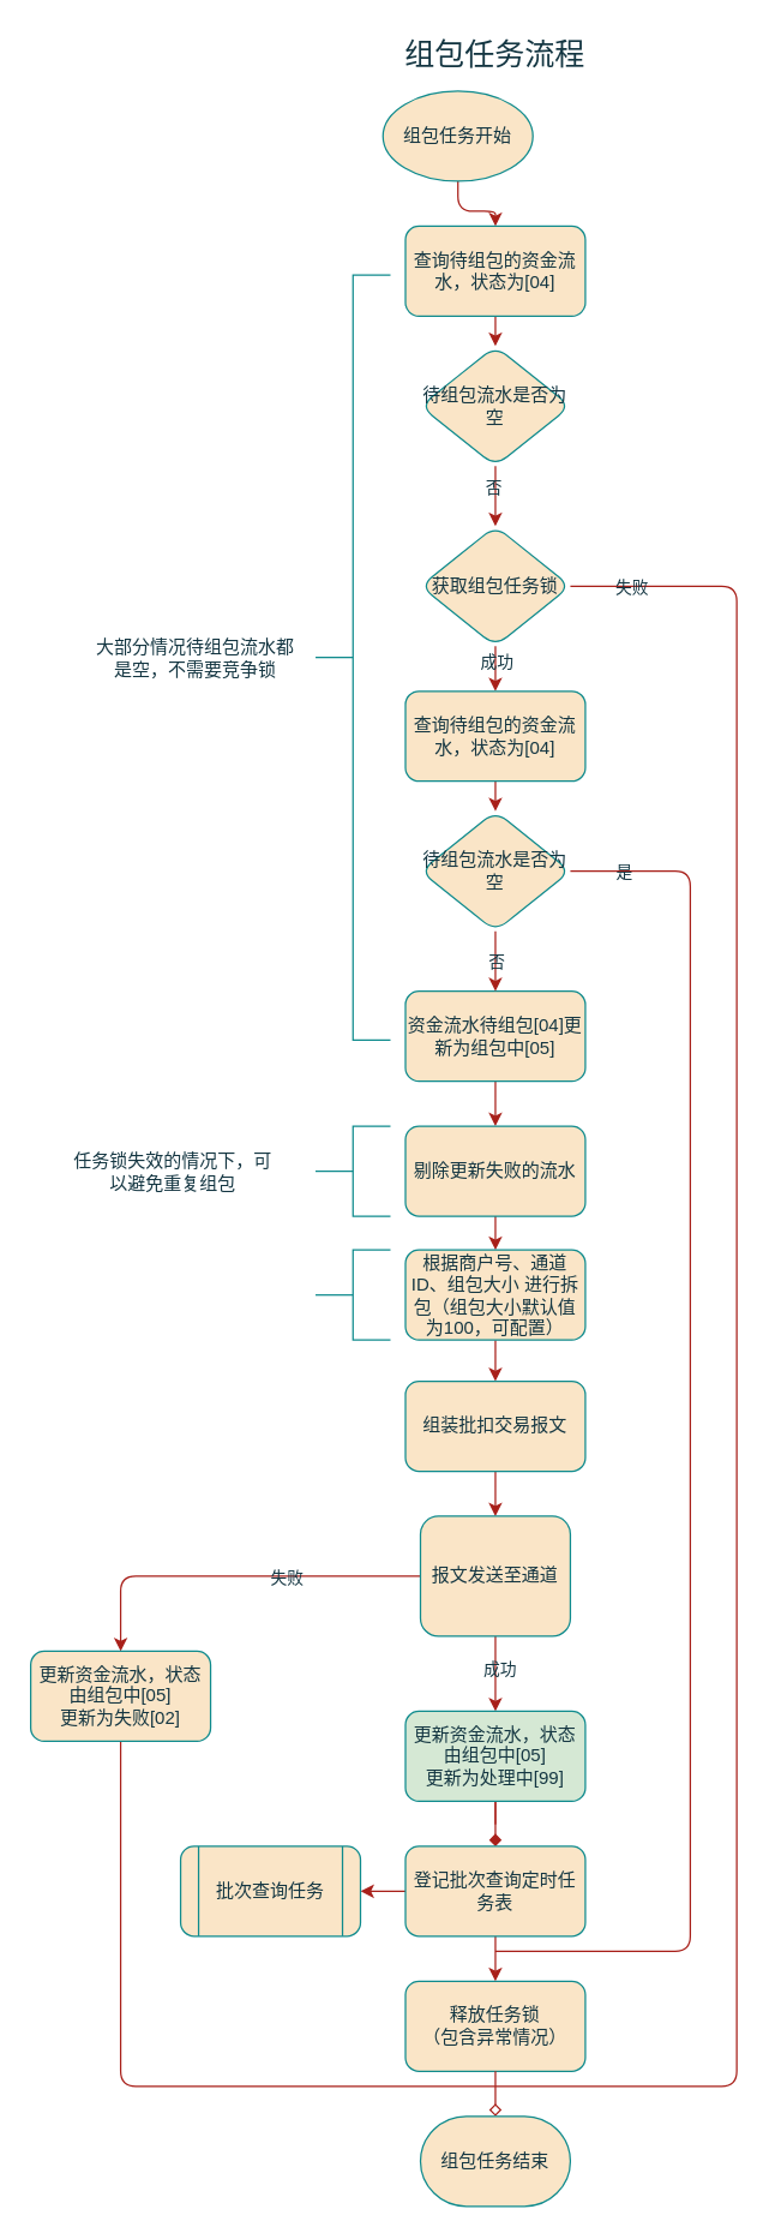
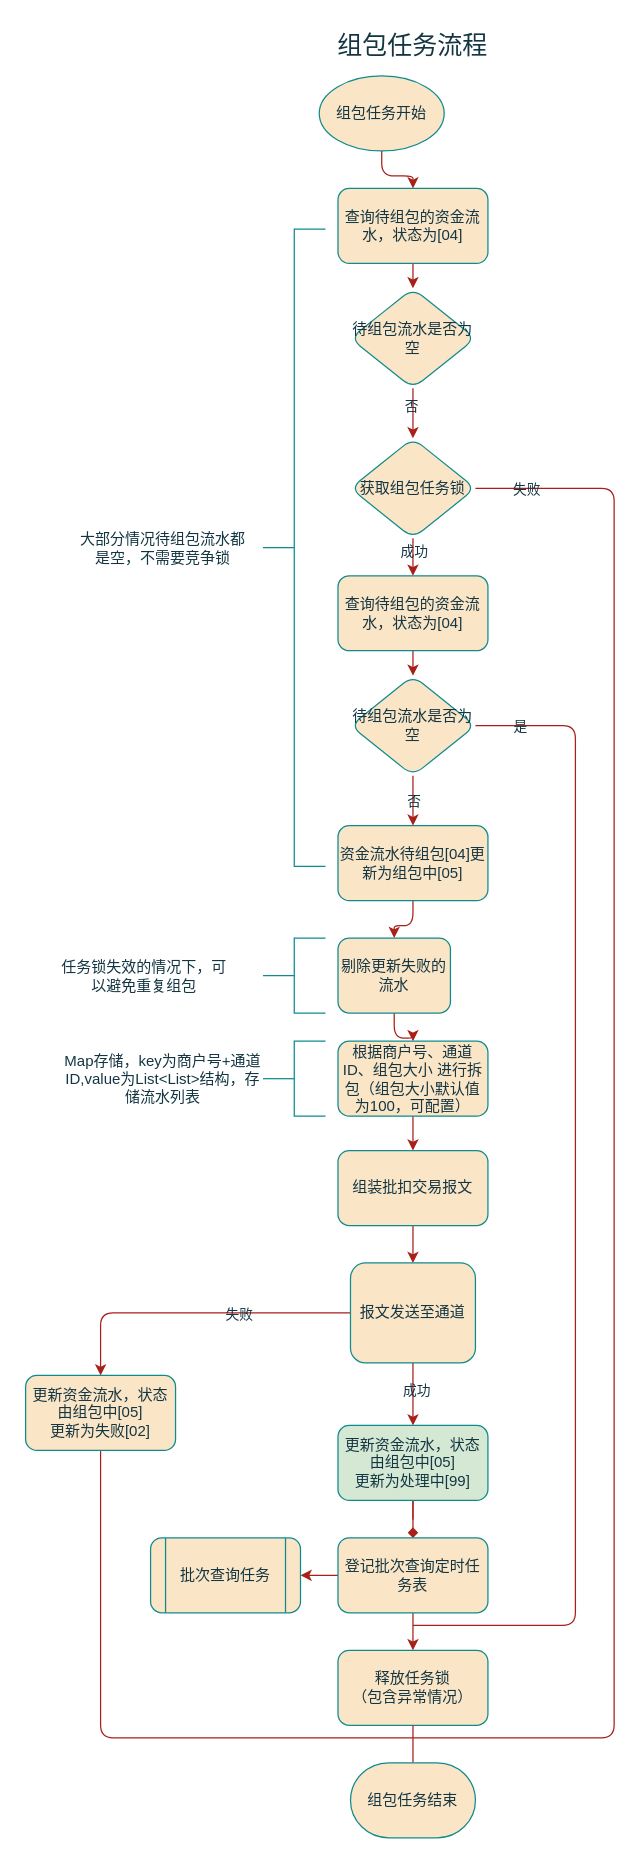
- <mxCell id="24" value="剔除更新失败的流水" style="whiteSpace=wrap;html=1;strokeWidth=1;labelBackgroundColor=none;rounded=1;labelBorderColor=none;fillColor=#FAE5C7;strokeColor=#0F8B8D;fontColor=#143642;" vertex="1" parent="1"><mxGeometry x="270" y="750" width="120" height="60" as="geometry" /></mxCell>
+ <mxCell id="24" value="剔除更新失败的流水" style="whiteSpace=wrap;html=1;strokeWidth=1;labelBackgroundColor=none;rounded=1;labelBorderColor=none;fillColor=#FAE5C7;strokeColor=#0F8B8D;fontColor=#143642;" vertex="1" parent="1"><mxGeometry x="270" y="750" width="90" height="60" as="geometry" /></mxCell>
+ <mxCell id="30" value="Map存储，key为商户号+通道ID,value为List&amp;lt;List&amp;gt;结构，存储流水列表" style="text;html=1;strokeColor=none;fillColor=none;align=center;verticalAlign=middle;whiteSpace=wrap;rounded=1;fontSize=12;labelBackgroundColor=none;labelBorderColor=none;fontColor=#143642;" vertex="1" parent="1"><mxGeometry x="50" y="840" width="160" height="45" as="geometry" /></mxCell>
- <mxCell id="49" value="" style="edgeStyle=orthogonalEdgeStyle;rounded=1;orthogonalLoop=1;jettySize=auto;html=1;endArrow=diamond;endFill=0;labelBackgroundColor=none;fontColor=default;labelBorderColor=none;strokeColor=#A8201A;" edge="1" parent="1" source="44" target="50"><mxGeometry relative="1" as="geometry"><mxPoint x="330" y="1440" as="sourcePoint" /><mxPoint x="330" y="1550" as="targetPoint" /></mxGeometry></mxCell>
+ <mxCell id="49" value="" style="edgeStyle=orthogonalEdgeStyle;rounded=1;orthogonalLoop=1;jettySize=auto;html=1;endArrow=none;endFill=0;labelBackgroundColor=none;fontColor=default;labelBorderColor=none;strokeColor=#A8201A;" edge="1" parent="1" source="44" target="50"><mxGeometry relative="1" as="geometry"><mxPoint x="330" y="1440" as="sourcePoint" /><mxPoint x="330" y="1550" as="targetPoint" /></mxGeometry></mxCell>
